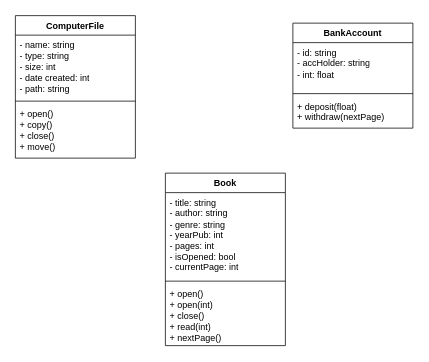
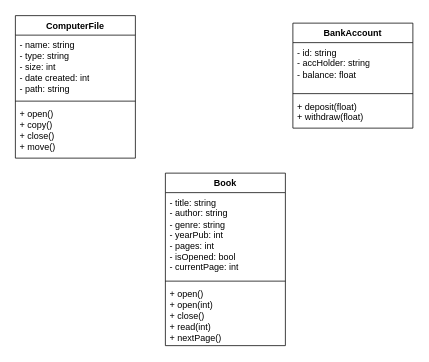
- <mxCell id="7" value="&lt;div&gt;- id: string&lt;/div&gt;&lt;div&gt;- accHolder: string&lt;/div&gt;&lt;div&gt;- int: float&lt;/div&gt;" style="text;strokeColor=none;fillColor=none;align=left;verticalAlign=top;spacingLeft=4;spacingRight=4;overflow=hidden;rotatable=0;points=[[0,0.5],[1,0.5]];portConstraint=eastwest;whiteSpace=wrap;html=1;" vertex="1" parent="6"><mxGeometry y="26" width="160" height="64" as="geometry" /></mxCell>
+ <mxCell id="7" value="&lt;div&gt;- id: string&lt;/div&gt;&lt;div&gt;- accHolder: string&lt;/div&gt;&lt;div&gt;- balance: float&lt;/div&gt;" style="text;strokeColor=none;fillColor=none;align=left;verticalAlign=top;spacingLeft=4;spacingRight=4;overflow=hidden;rotatable=0;points=[[0,0.5],[1,0.5]];portConstraint=eastwest;whiteSpace=wrap;html=1;" vertex="1" parent="6"><mxGeometry y="26" width="160" height="64" as="geometry" /></mxCell>
- <mxCell id="9" value="&lt;div&gt;+ deposit(float)&lt;/div&gt;&lt;div&gt;+ withdraw(nextPage)&lt;br&gt;&lt;/div&gt;" style="text;strokeColor=none;fillColor=none;align=left;verticalAlign=top;spacingLeft=4;spacingRight=4;overflow=hidden;rotatable=0;points=[[0,0.5],[1,0.5]];portConstraint=eastwest;whiteSpace=wrap;html=1;" vertex="1" parent="6"><mxGeometry y="98" width="160" height="42" as="geometry" /></mxCell>
+ <mxCell id="9" value="&lt;div&gt;+ deposit(float)&lt;/div&gt;&lt;div&gt;+ withdraw(float)&lt;br&gt;&lt;/div&gt;" style="text;strokeColor=none;fillColor=none;align=left;verticalAlign=top;spacingLeft=4;spacingRight=4;overflow=hidden;rotatable=0;points=[[0,0.5],[1,0.5]];portConstraint=eastwest;whiteSpace=wrap;html=1;" vertex="1" parent="6"><mxGeometry y="98" width="160" height="42" as="geometry" /></mxCell>
